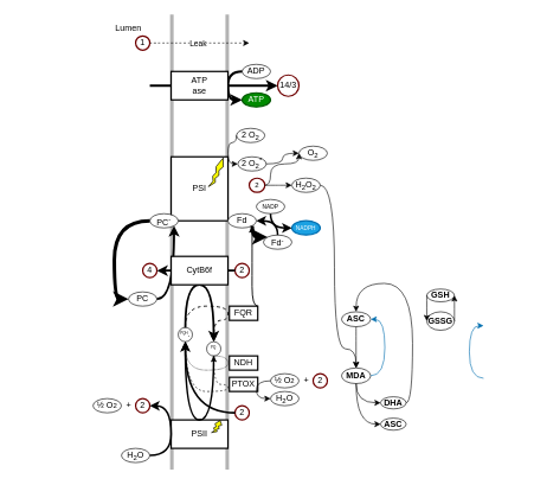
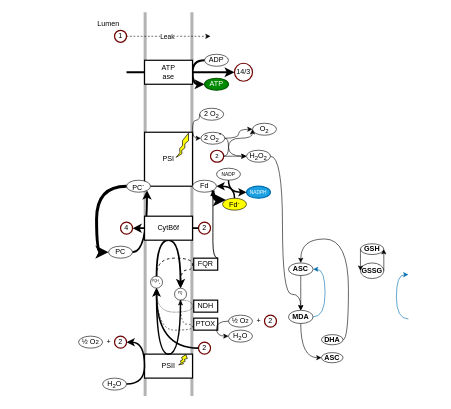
+ <mxCell id="76" value="" style="edgeStyle=orthogonalEdgeStyle;curved=1;rounded=0;orthogonalLoop=1;jettySize=auto;html=1;exitX=1;exitY=0.5;exitDx=0;exitDy=0;entryX=0;entryY=0.5;entryDx=0;entryDy=0;endArrow=classic;endFill=1;strokeColor=#000000;strokeWidth=1.001" parent="1" source="45" target="48" edge="1"><mxGeometry relative="1" as="geometry"><Array as="points"><mxPoint x="380" y="230" /><mxPoint x="380" y="260" /></Array></mxGeometry></mxCell>
- <mxCell id="35" value="Fd&lt;sup&gt;-&lt;/sup&gt;" style="ellipse;whiteSpace=wrap;html=1;strokeColor=#000000;strokeWidth=1;" parent="1" vertex="1"><mxGeometry x="370" y="330" width="40" height="20" as="geometry" /></mxCell>
+ <mxCell id="35" value="Fd&lt;sup&gt;-&lt;/sup&gt;" style="ellipse;whiteSpace=wrap;html=1;strokeColor=#000000;strokeWidth=1;fillColor=#ffff00;" parent="1" vertex="1"><mxGeometry x="370" y="330" width="40" height="20" as="geometry" /></mxCell>
- <mxCell id="72" value="" style="edgeStyle=orthogonalEdgeStyle;curved=1;rounded=0;orthogonalLoop=1;jettySize=auto;html=1;exitX=0.5;exitY=1;exitDx=0;exitDy=0;entryX=0;entryY=0.5;entryDx=0;entryDy=0;strokeColor=#000000;strokeWidth=1.0" parent="1" source="38" target="40" edge="1"><mxGeometry x="220" y="324.45" as="geometry" /></mxCell>
